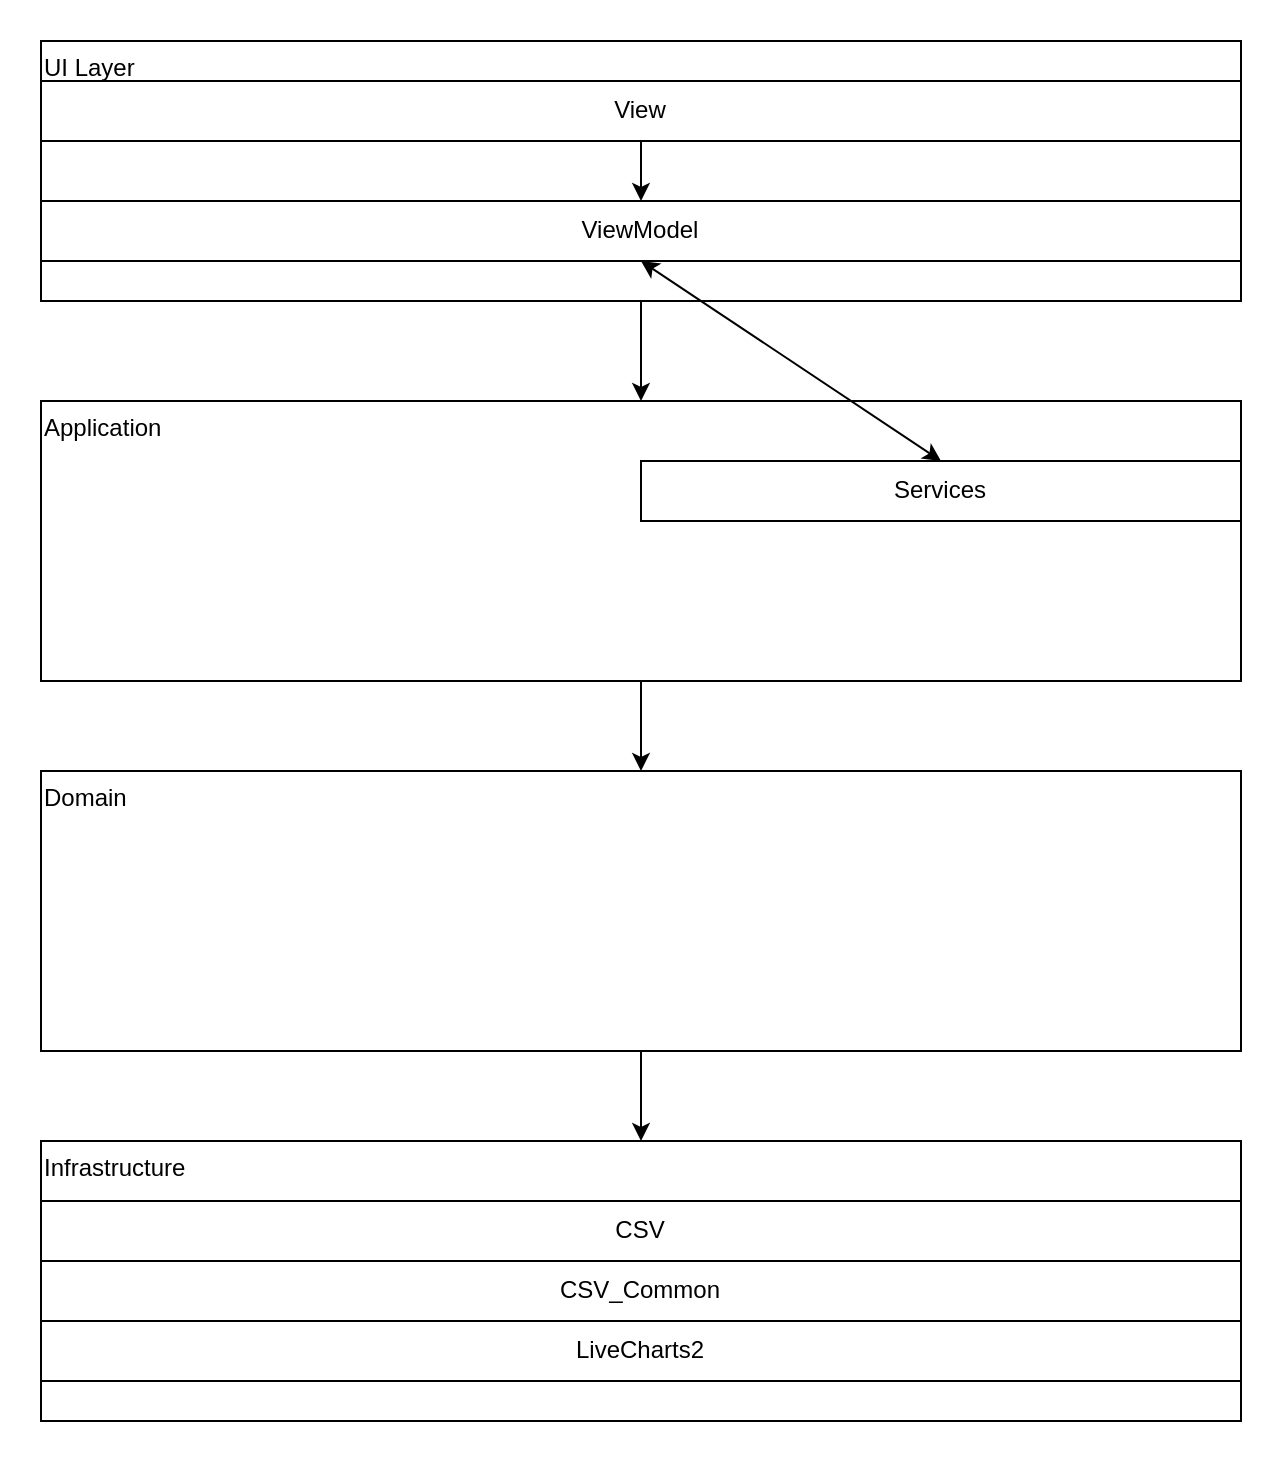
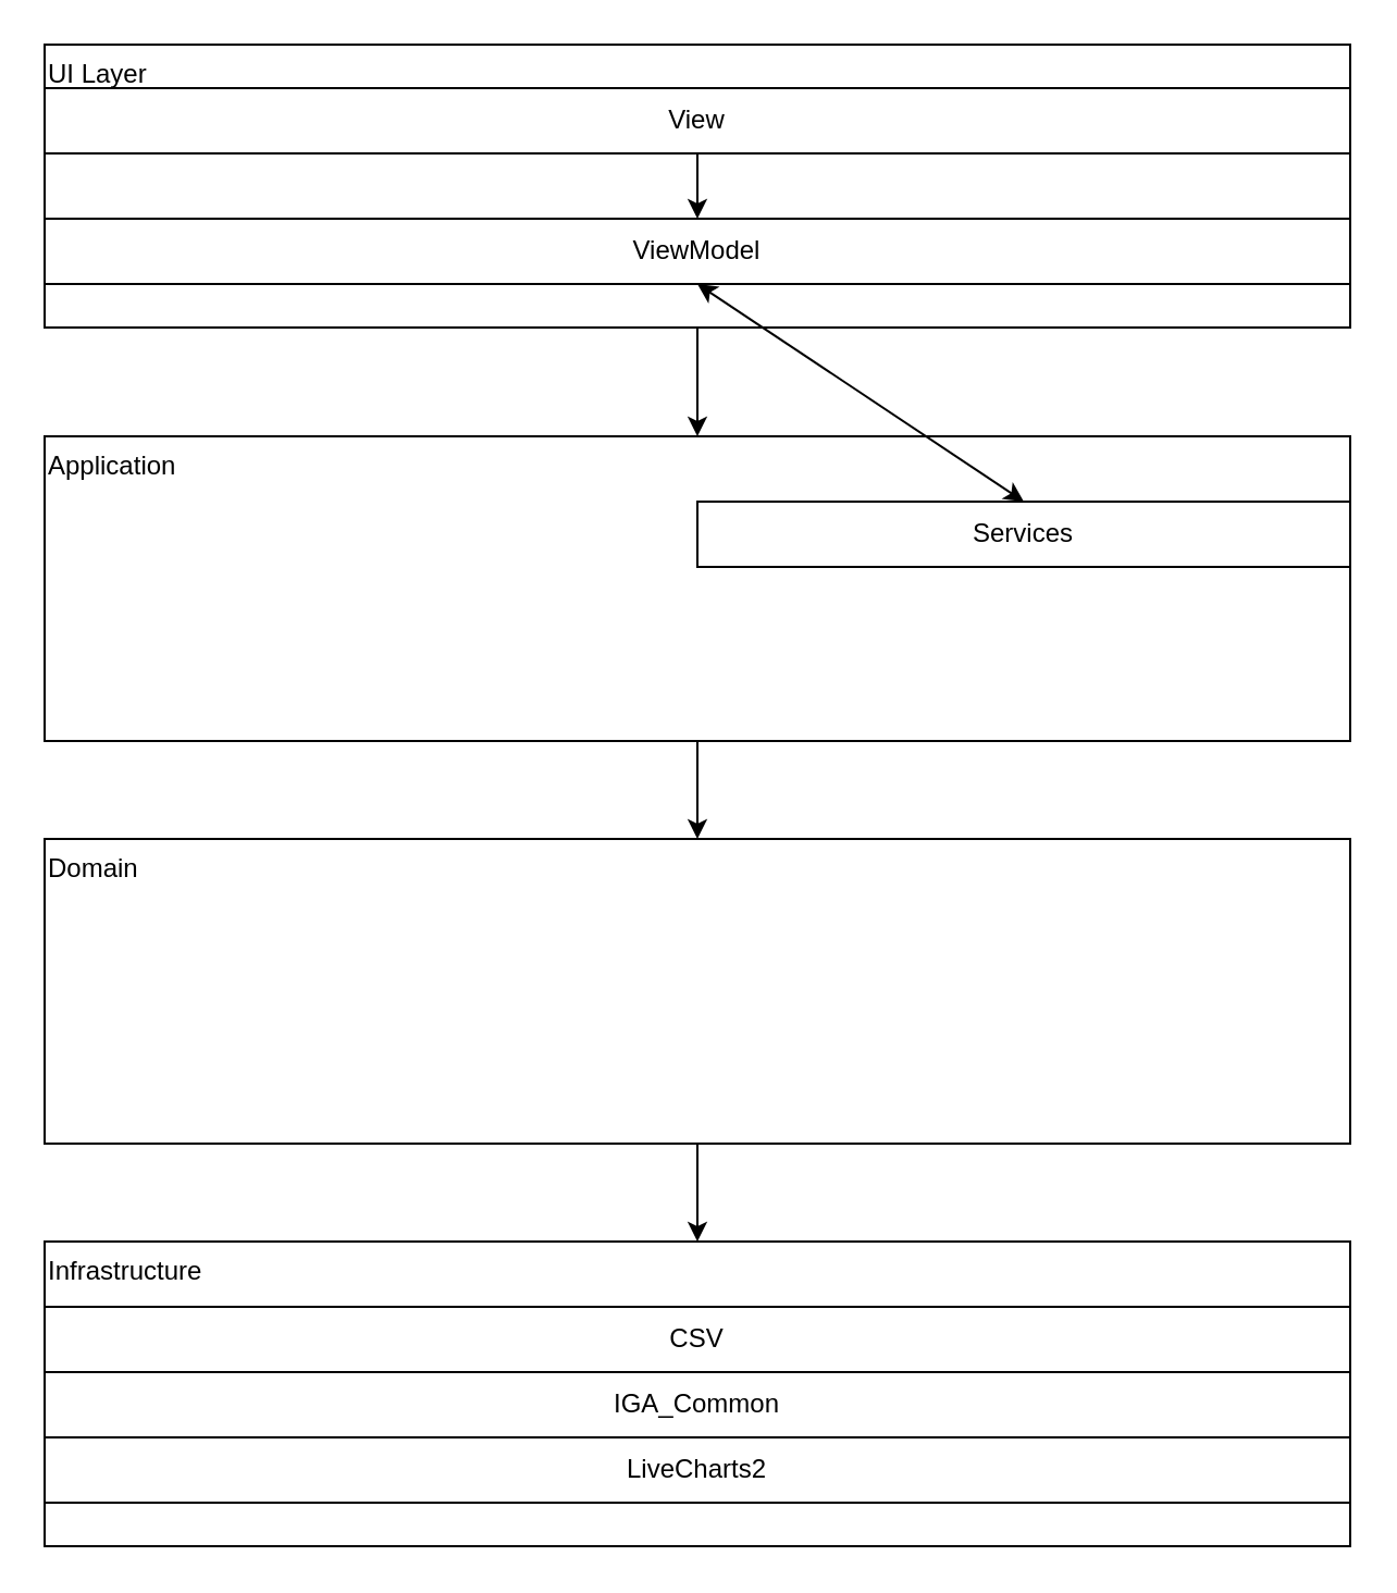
- <mxCell id="15" value="CSV_Common" style="rounded=0;whiteSpace=wrap;html=1;" vertex="1" parent="1"><mxGeometry x="20" y="630" width="600" height="30" as="geometry" /></mxCell>
+ <mxCell id="15" value="IGA_Common" style="rounded=0;whiteSpace=wrap;html=1;" vertex="1" parent="1"><mxGeometry x="20" y="630" width="600" height="30" as="geometry" /></mxCell>
